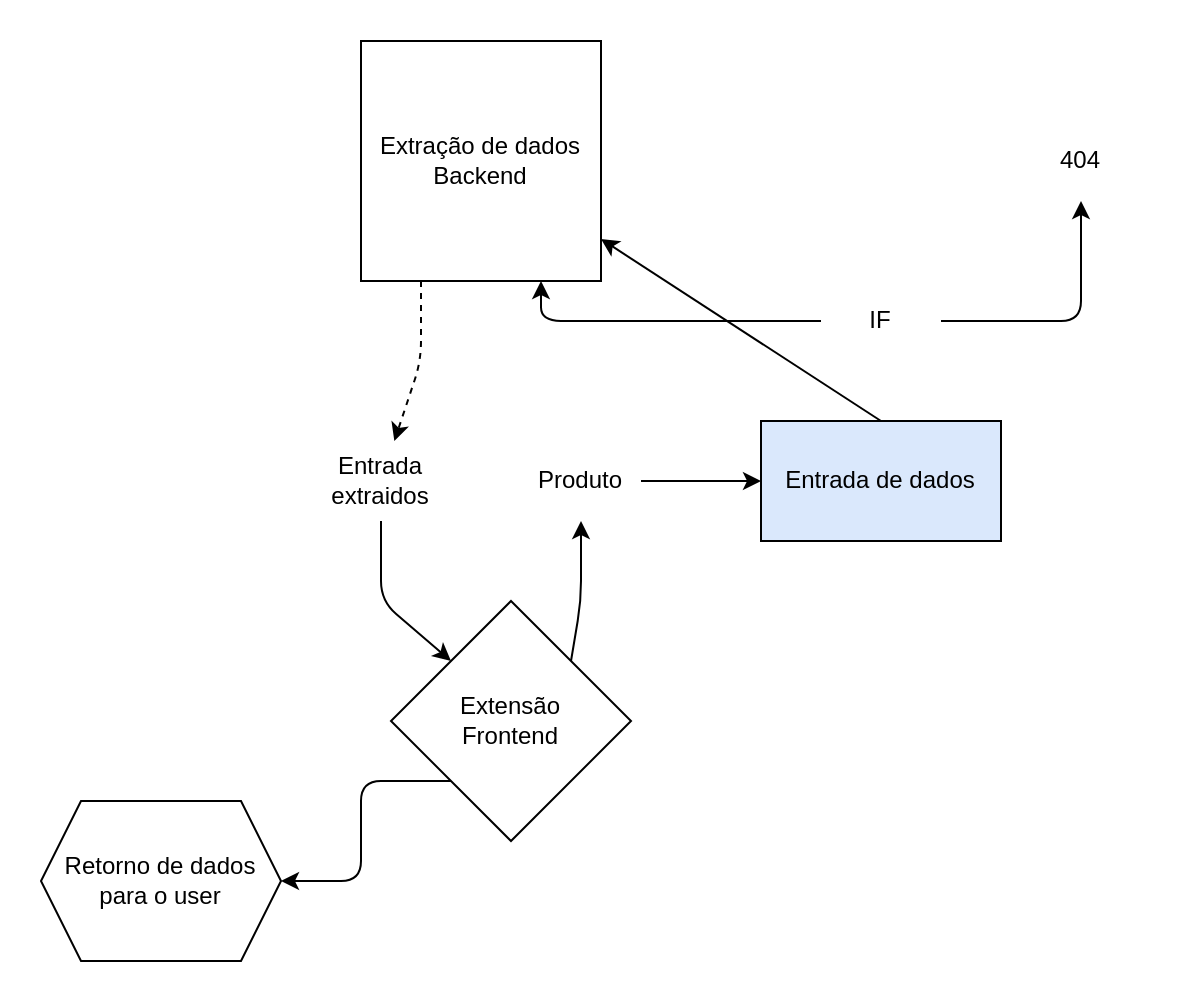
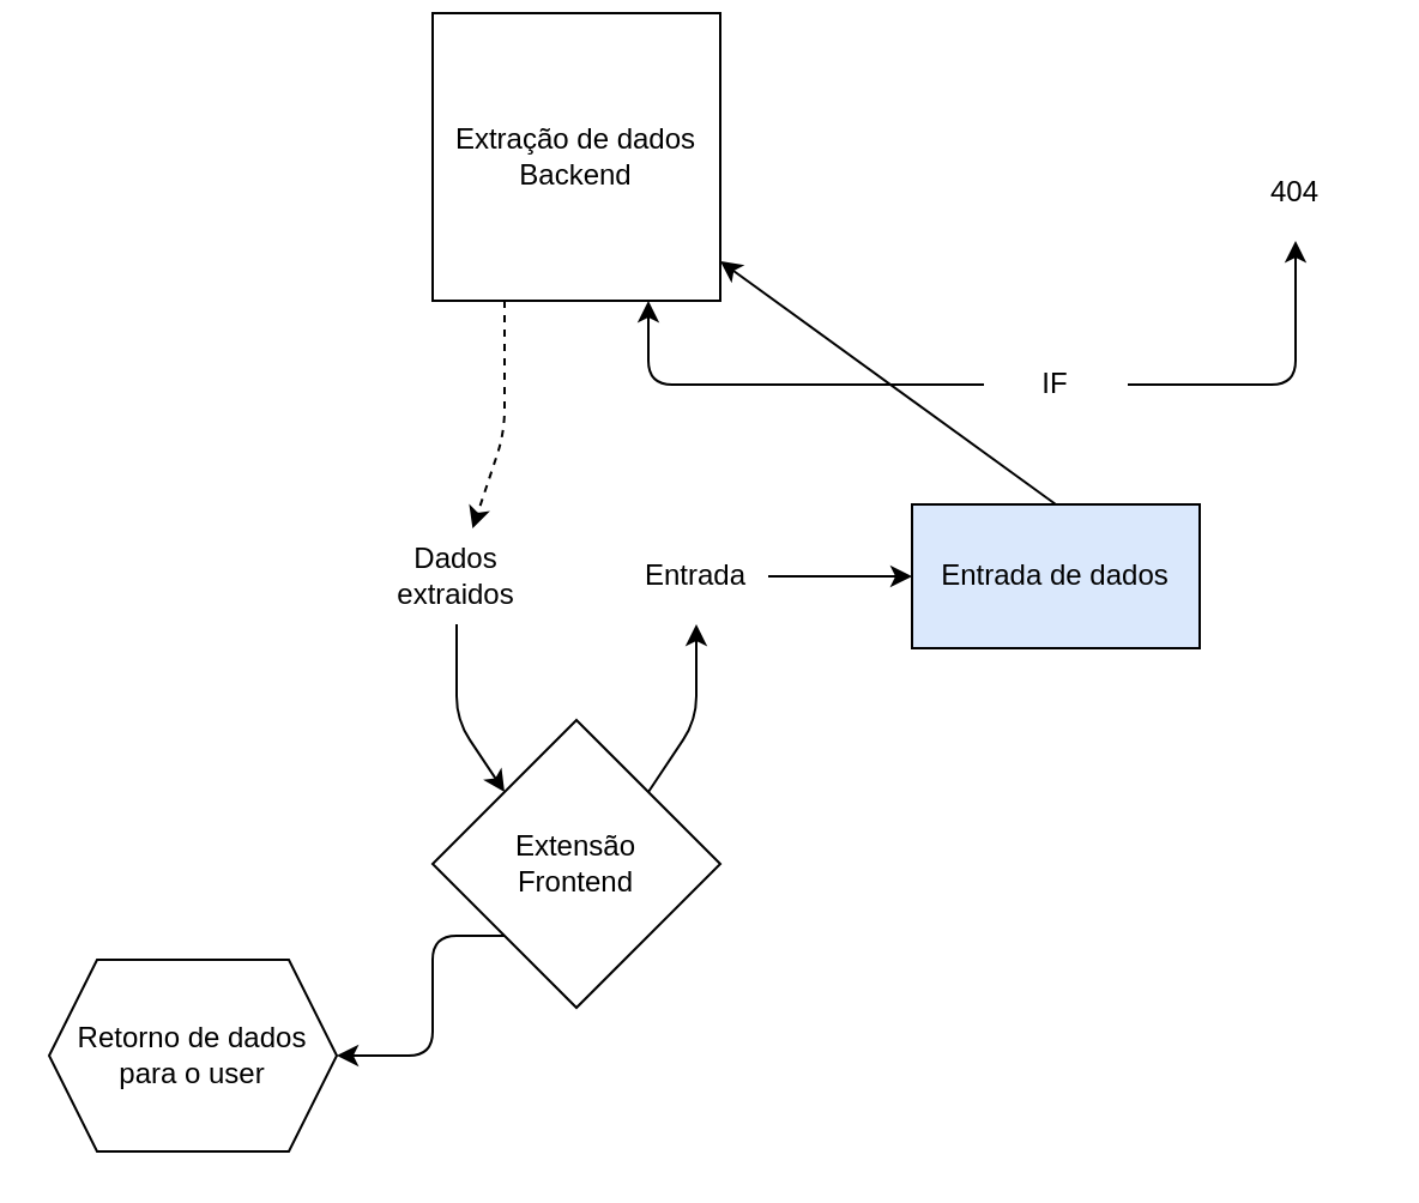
- <mxCell id="3" value="Extração de dados&lt;br&gt;Backend" style="whiteSpace=wrap;html=1;aspect=fixed;" vertex="1" parent="1"><mxGeometry x="180" y="20" width="120" height="120" as="geometry" /></mxCell>
+ <mxCell id="3" value="Extração de dados&lt;br&gt;Backend" style="whiteSpace=wrap;html=1;aspect=fixed;" vertex="1" parent="1"><mxGeometry x="180" y="5" width="120" height="120" as="geometry" /></mxCell>
- <mxCell id="10" value="Entrada extraidos" style="text;html=1;strokeColor=none;fillColor=none;align=center;verticalAlign=middle;whiteSpace=wrap;rounded=0;" vertex="1" parent="1"><mxGeometry x="160" y="220" width="60" height="40" as="geometry" /></mxCell>
+ <mxCell id="10" value="Dados extraidos" style="text;html=1;strokeColor=none;fillColor=none;align=center;verticalAlign=middle;whiteSpace=wrap;rounded=0;" vertex="1" parent="1"><mxGeometry x="160" y="220" width="60" height="40" as="geometry" /></mxCell>
- <mxCell id="8" value="Produto" style="text;html=1;strokeColor=none;fillColor=none;align=center;verticalAlign=middle;whiteSpace=wrap;rounded=0;" vertex="1" parent="1"><mxGeometry x="260" y="220" width="60" height="40" as="geometry" /></mxCell>
+ <mxCell id="8" value="Entrada" style="text;html=1;strokeColor=none;fillColor=none;align=center;verticalAlign=middle;whiteSpace=wrap;rounded=0;" vertex="1" parent="1"><mxGeometry x="260" y="220" width="60" height="40" as="geometry" /></mxCell>
- <mxCell id="6" value="Extensão&lt;br&gt;Frontend" style="rhombus;whiteSpace=wrap;html=1;" vertex="1" parent="1"><mxGeometry x="195" y="300" width="120" height="120" as="geometry" /></mxCell>
+ <mxCell id="6" value="Extensão&lt;br&gt;Frontend" style="rhombus;whiteSpace=wrap;html=1;" vertex="1" parent="1"><mxGeometry x="180" y="300" width="120" height="120" as="geometry" /></mxCell>
